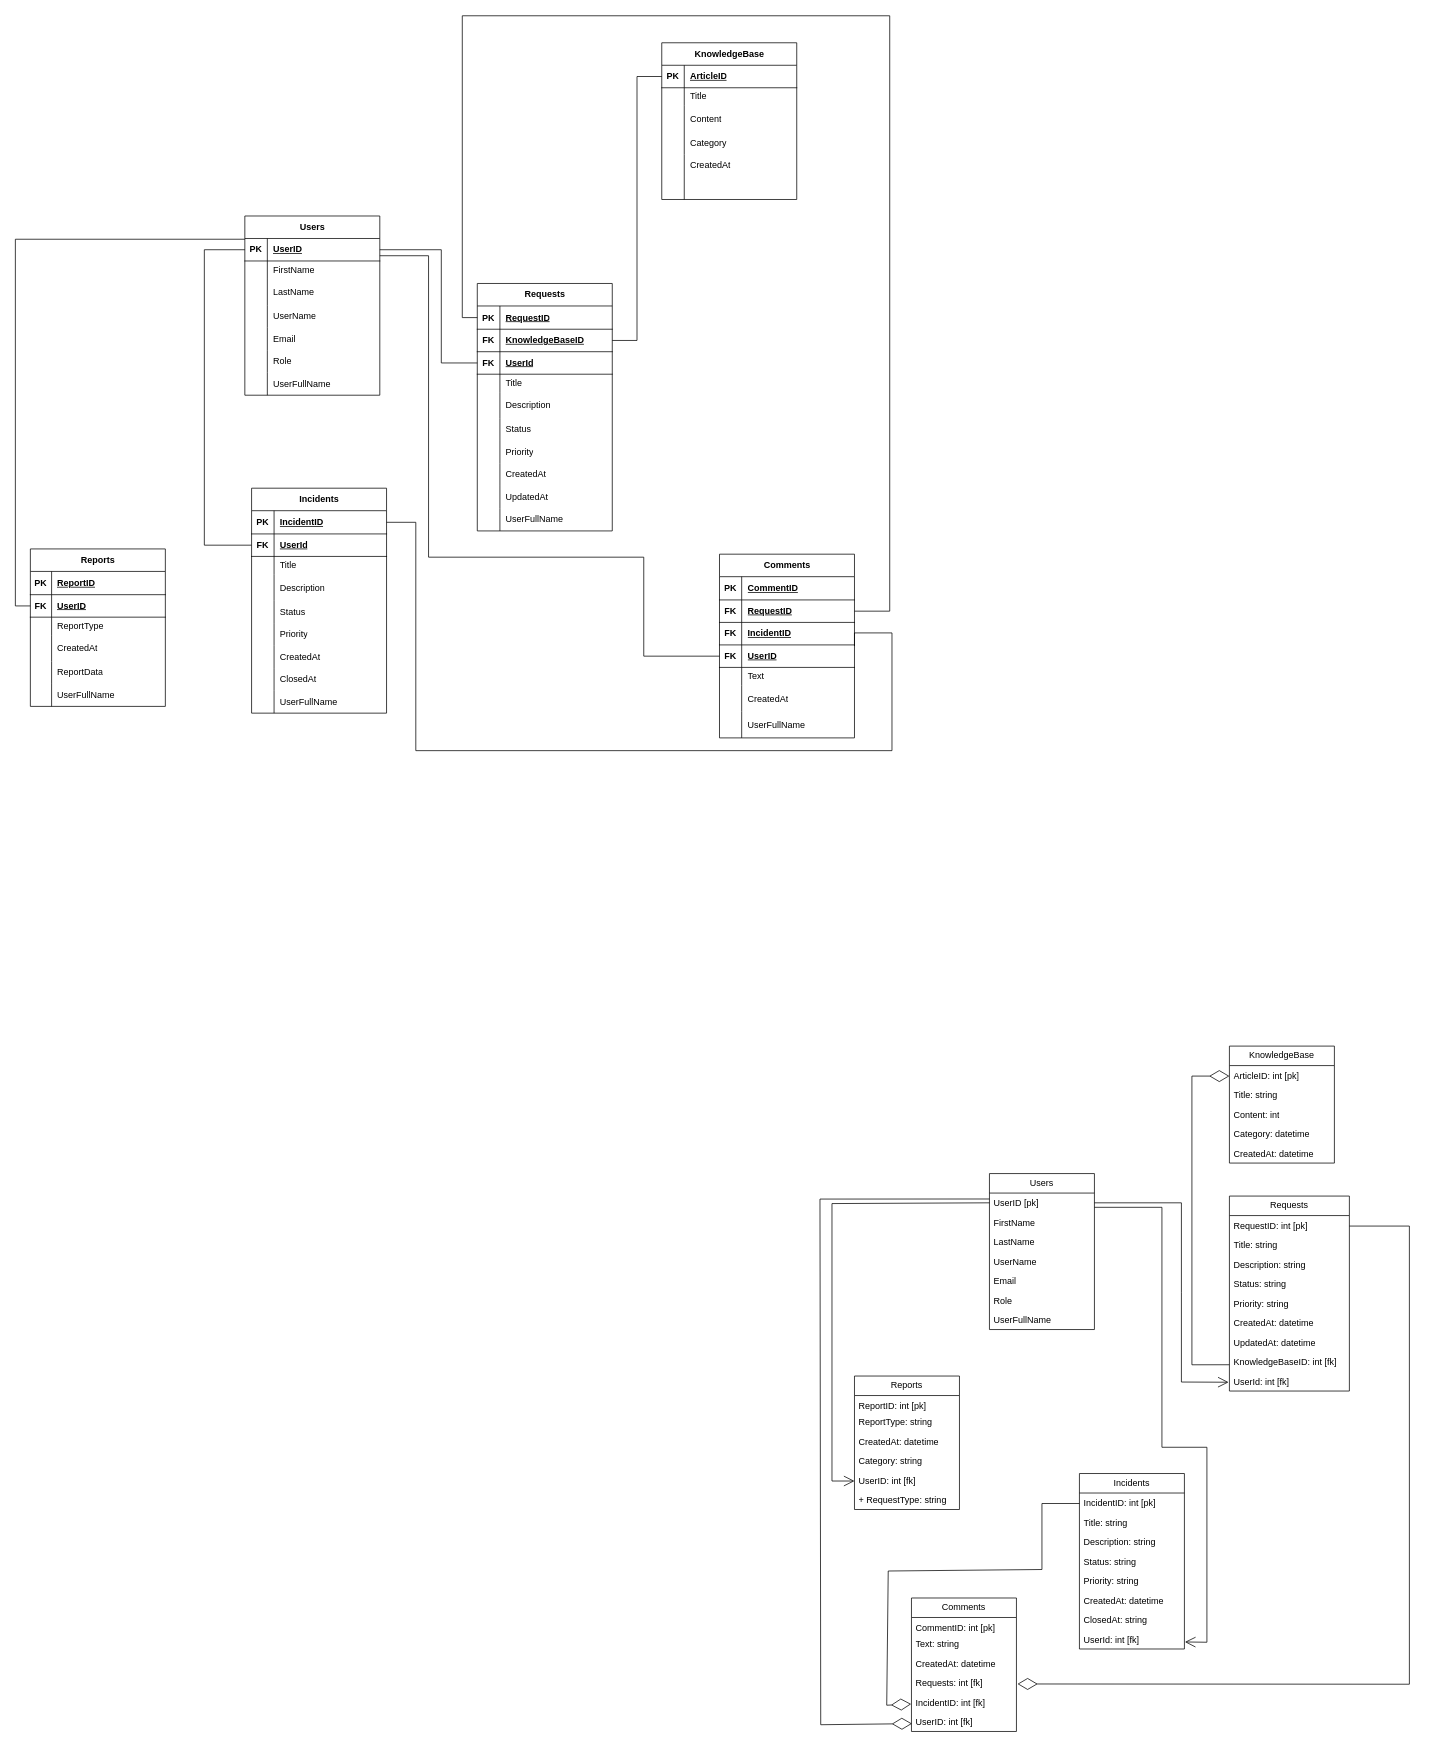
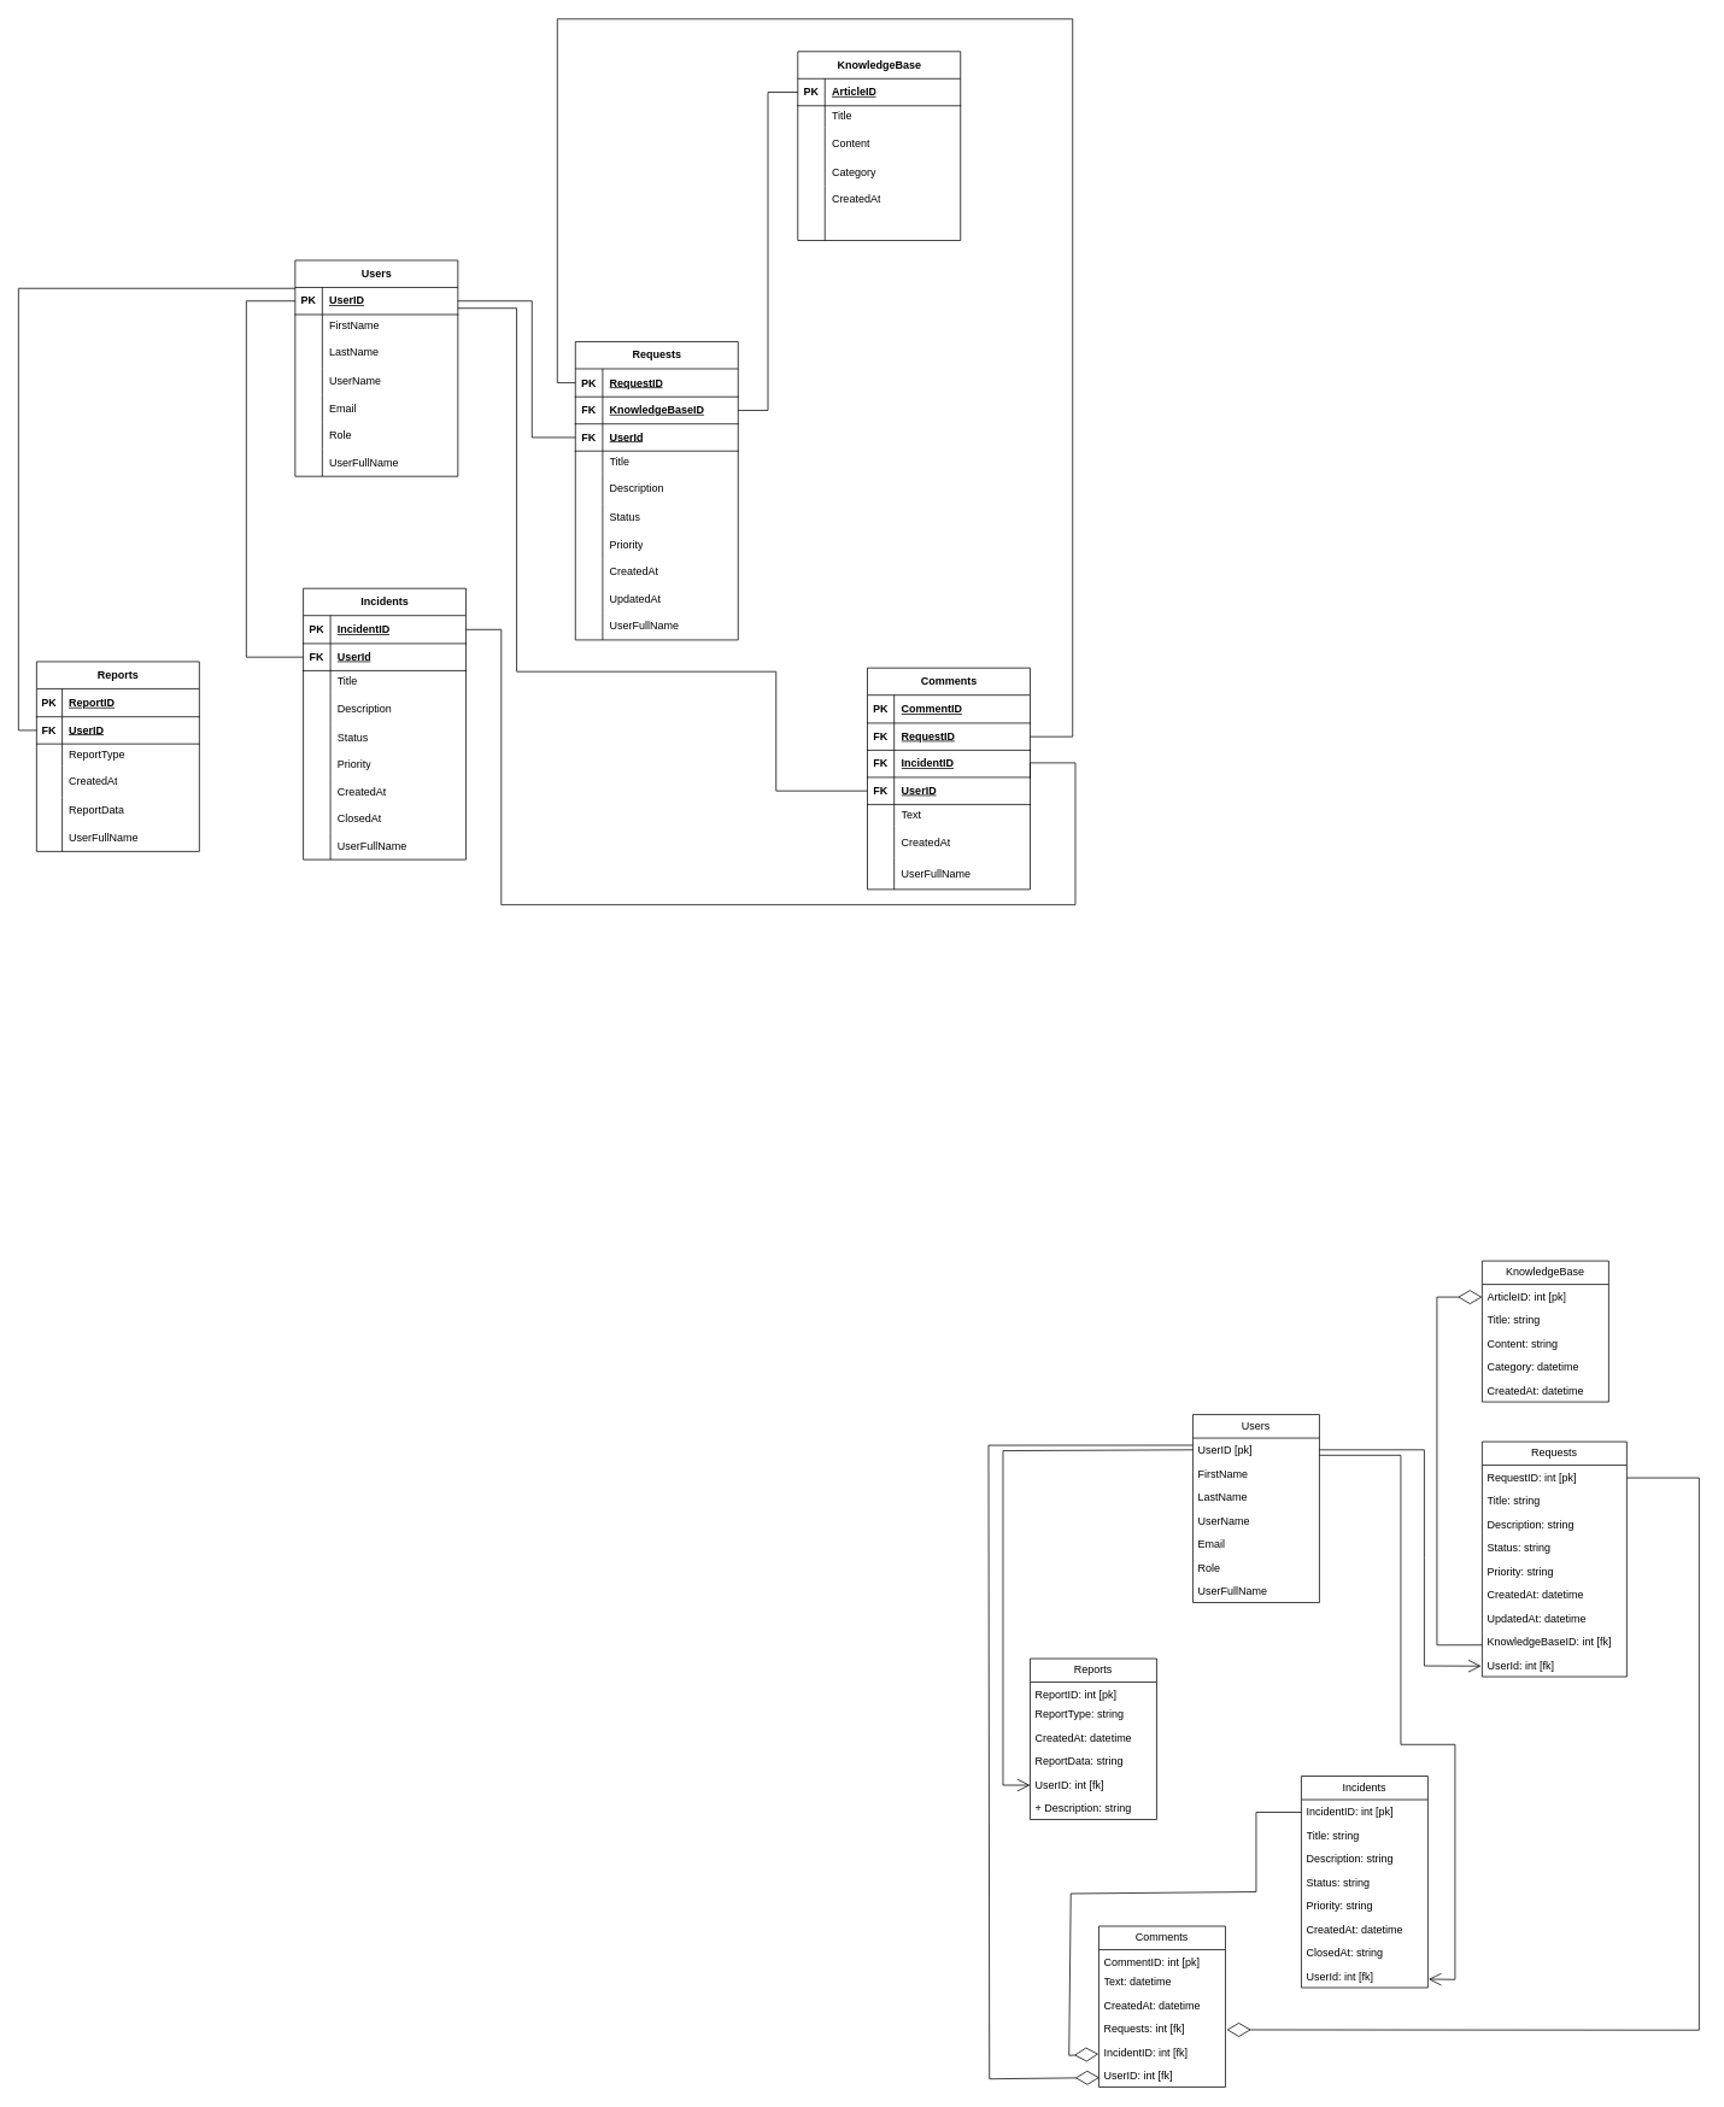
- <mxCell id="39" value="&lt;div&gt;&lt;div&gt;Content: int&lt;/div&gt;&lt;/div&gt;&lt;div&gt;&lt;br&gt;&lt;/div&gt;" style="text;strokeColor=none;fillColor=none;align=left;verticalAlign=top;spacingLeft=4;spacingRight=4;overflow=hidden;rotatable=0;points=[[0,0.5],[1,0.5]];portConstraint=eastwest;whiteSpace=wrap;html=1;" parent="36" vertex="1"><mxGeometry y="78" width="140" height="26" as="geometry" /></mxCell>
+ <mxCell id="39" value="&lt;div&gt;&lt;div&gt;Content: string&lt;/div&gt;&lt;/div&gt;&lt;div&gt;&lt;br&gt;&lt;/div&gt;" style="text;strokeColor=none;fillColor=none;align=left;verticalAlign=top;spacingLeft=4;spacingRight=4;overflow=hidden;rotatable=0;points=[[0,0.5],[1,0.5]];portConstraint=eastwest;whiteSpace=wrap;html=1;" parent="36" vertex="1"><mxGeometry y="78" width="140" height="26" as="geometry" /></mxCell>
- <mxCell id="46" value="&lt;div&gt;&lt;div&gt;Category: string&lt;/div&gt;&lt;/div&gt;&lt;div&gt;&lt;br&gt;&lt;/div&gt;" style="text;strokeColor=none;fillColor=none;align=left;verticalAlign=top;spacingLeft=4;spacingRight=4;overflow=hidden;rotatable=0;points=[[0,0.5],[1,0.5]];portConstraint=eastwest;whiteSpace=wrap;html=1;" parent="42" vertex="1"><mxGeometry y="100" width="140" height="26" as="geometry" /></mxCell>
+ <mxCell id="46" value="&lt;div&gt;&lt;div&gt;ReportData: string&lt;/div&gt;&lt;/div&gt;&lt;div&gt;&lt;br&gt;&lt;/div&gt;" style="text;strokeColor=none;fillColor=none;align=left;verticalAlign=top;spacingLeft=4;spacingRight=4;overflow=hidden;rotatable=0;points=[[0,0.5],[1,0.5]];portConstraint=eastwest;whiteSpace=wrap;html=1;" parent="42" vertex="1"><mxGeometry y="100" width="140" height="26" as="geometry" /></mxCell>
- <mxCell id="48" value="&lt;div&gt;&lt;div&gt;+ RequestType: string&lt;/div&gt;&lt;/div&gt;&lt;div&gt;&lt;br&gt;&lt;/div&gt;" style="text;strokeColor=none;fillColor=none;align=left;verticalAlign=top;spacingLeft=4;spacingRight=4;overflow=hidden;rotatable=0;points=[[0,0.5],[1,0.5]];portConstraint=eastwest;whiteSpace=wrap;html=1;" parent="42" vertex="1"><mxGeometry y="152" width="140" height="26" as="geometry" /></mxCell>
+ <mxCell id="48" value="&lt;div&gt;&lt;div&gt;+ Description: string&lt;/div&gt;&lt;/div&gt;&lt;div&gt;&lt;br&gt;&lt;/div&gt;" style="text;strokeColor=none;fillColor=none;align=left;verticalAlign=top;spacingLeft=4;spacingRight=4;overflow=hidden;rotatable=0;points=[[0,0.5],[1,0.5]];portConstraint=eastwest;whiteSpace=wrap;html=1;" parent="42" vertex="1"><mxGeometry y="152" width="140" height="26" as="geometry" /></mxCell>
- <mxCell id="22" value="&lt;div&gt;Text: string&lt;/div&gt;&lt;div&gt;&lt;br&gt;&lt;/div&gt;" style="text;strokeColor=none;fillColor=none;align=left;verticalAlign=top;spacingLeft=4;spacingRight=4;overflow=hidden;rotatable=0;points=[[0,0.5],[1,0.5]];portConstraint=eastwest;whiteSpace=wrap;html=1;" parent="20" vertex="1"><mxGeometry y="48" width="140" height="26" as="geometry" /></mxCell>
+ <mxCell id="22" value="&lt;div&gt;Text: datetime&lt;/div&gt;&lt;div&gt;&lt;br&gt;&lt;/div&gt;" style="text;strokeColor=none;fillColor=none;align=left;verticalAlign=top;spacingLeft=4;spacingRight=4;overflow=hidden;rotatable=0;points=[[0,0.5],[1,0.5]];portConstraint=eastwest;whiteSpace=wrap;html=1;" parent="20" vertex="1"><mxGeometry y="48" width="140" height="26" as="geometry" /></mxCell>
